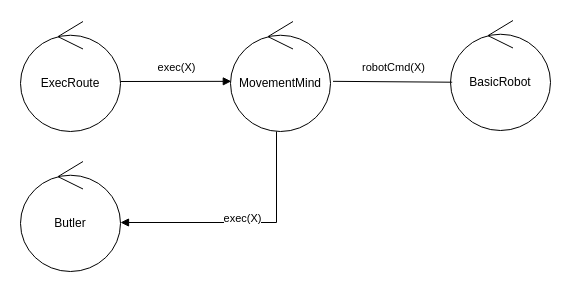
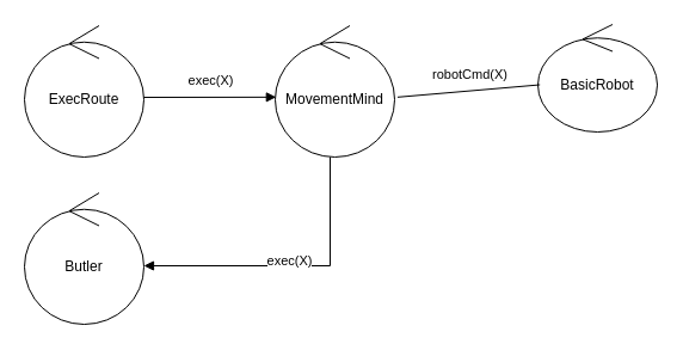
- <mxCell id="5" value="BasicRobot" style="ellipse;shape=umlControl;whiteSpace=wrap;html=1;" vertex="1" parent="1"><mxGeometry x="450" y="20" width="100" height="110" as="geometry" /></mxCell>
+ <mxCell id="5" value="BasicRobot" style="ellipse;shape=umlControl;whiteSpace=wrap;html=1;" vertex="1" parent="1"><mxGeometry x="450" y="20" width="100" height="90" as="geometry" /></mxCell>
